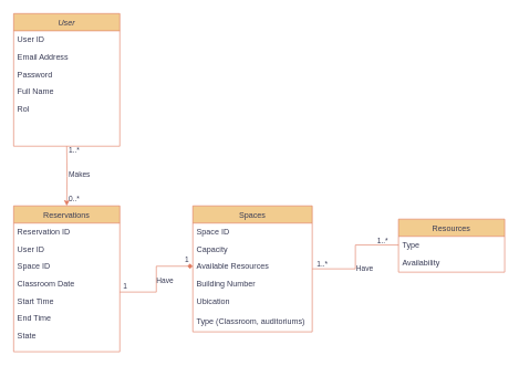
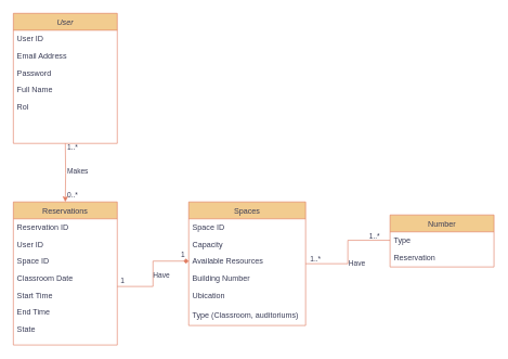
- <mxCell id="23" value="Resources" style="swimlane;fontStyle=0;align=center;verticalAlign=top;childLayout=stackLayout;horizontal=1;startSize=26;horizontalStack=0;resizeParent=1;resizeLast=0;collapsible=1;marginBottom=0;rounded=0;shadow=0;strokeWidth=1;labelBackgroundColor=none;fillColor=#F2CC8F;strokeColor=#E07A5F;fontColor=#393C56;" vertex="1" parent="1"><mxGeometry x="600" y="330" width="160" height="80" as="geometry"><mxRectangle x="550" y="140" width="160" height="26" as="alternateBounds" /></mxGeometry></mxCell>
+ <mxCell id="23" value="Number" style="swimlane;fontStyle=0;align=center;verticalAlign=top;childLayout=stackLayout;horizontal=1;startSize=26;horizontalStack=0;resizeParent=1;resizeLast=0;collapsible=1;marginBottom=0;rounded=0;shadow=0;strokeWidth=1;labelBackgroundColor=none;fillColor=#F2CC8F;strokeColor=#E07A5F;fontColor=#393C56;" vertex="1" parent="1"><mxGeometry x="600" y="330" width="160" height="80" as="geometry"><mxRectangle x="550" y="140" width="160" height="26" as="alternateBounds" /></mxGeometry></mxCell>
- <mxCell id="25" value="Availability" style="text;align=left;verticalAlign=top;spacingLeft=4;spacingRight=4;overflow=hidden;rotatable=0;points=[[0,0.5],[1,0.5]];portConstraint=eastwest;rounded=0;shadow=0;html=0;labelBackgroundColor=none;fontColor=#393C56;" vertex="1" parent="23"><mxGeometry y="52" width="160" height="26" as="geometry" /></mxCell>
+ <mxCell id="25" value="Reservation" style="text;align=left;verticalAlign=top;spacingLeft=4;spacingRight=4;overflow=hidden;rotatable=0;points=[[0,0.5],[1,0.5]];portConstraint=eastwest;rounded=0;shadow=0;html=0;labelBackgroundColor=none;fontColor=#393C56;" vertex="1" parent="23"><mxGeometry y="52" width="160" height="26" as="geometry" /></mxCell>
